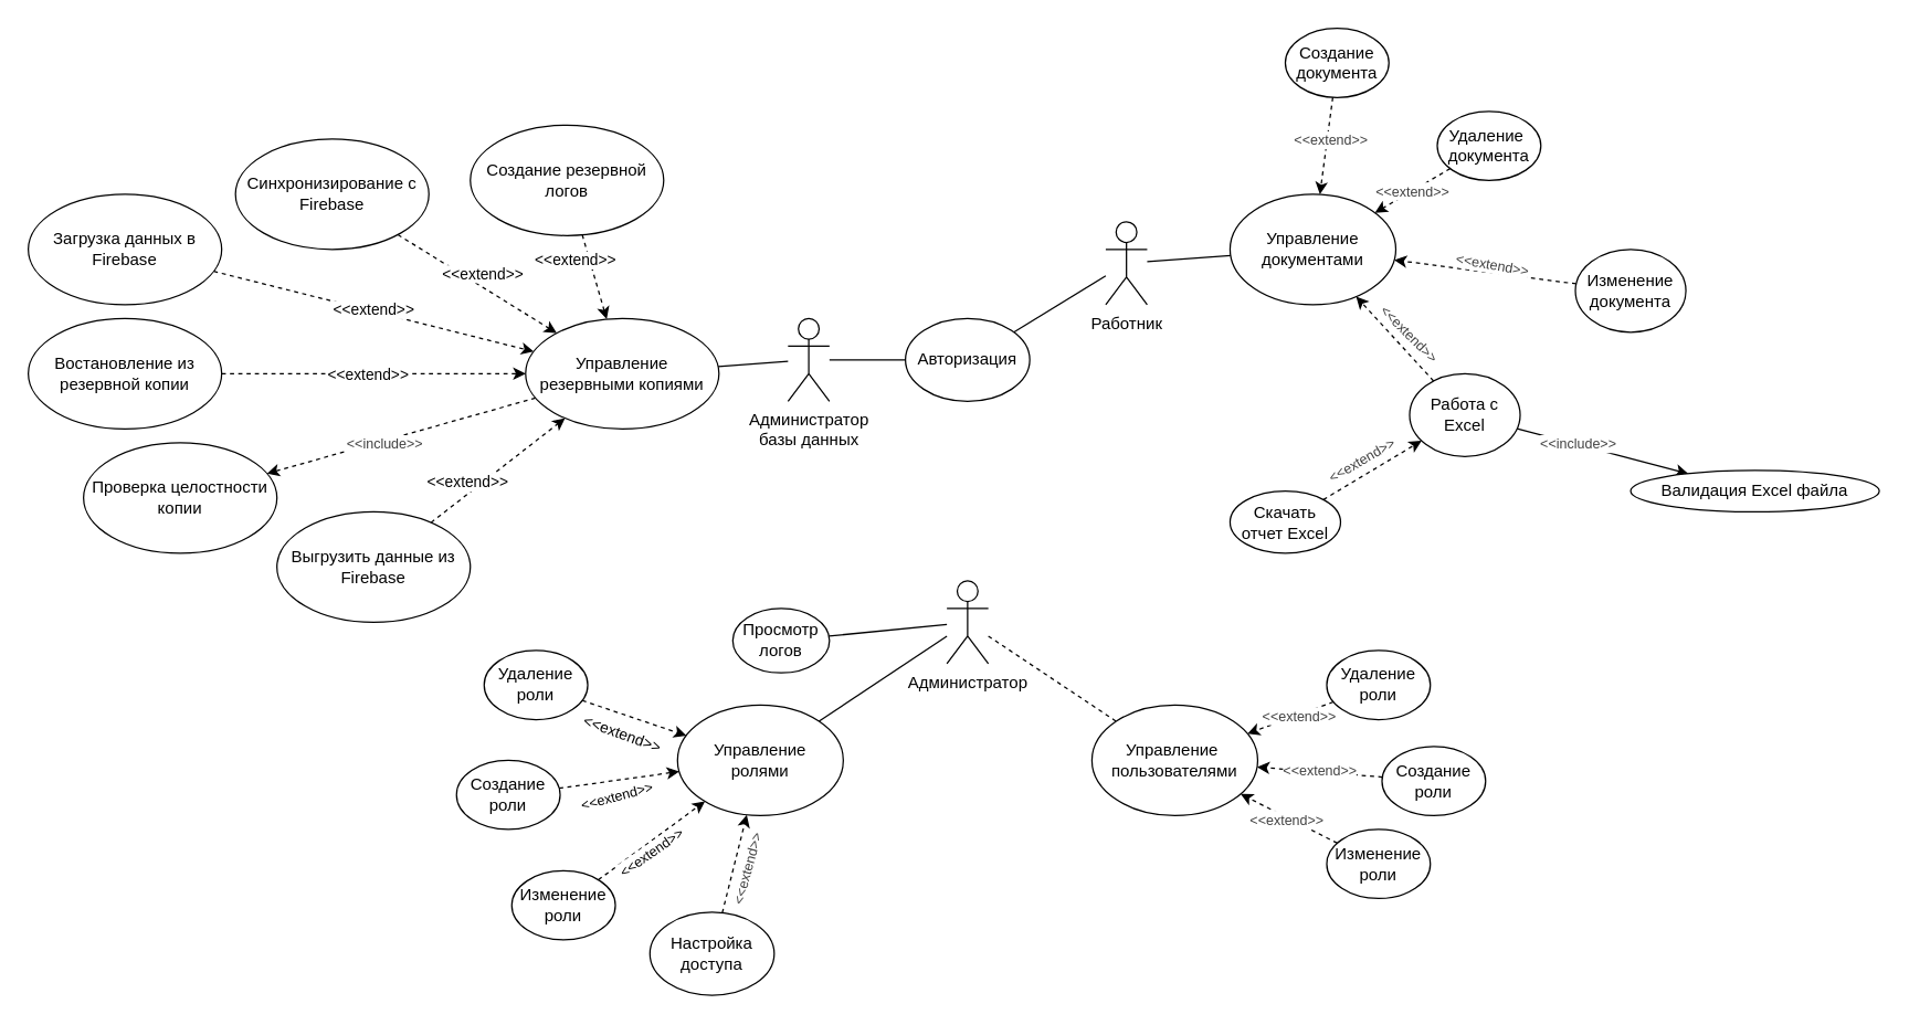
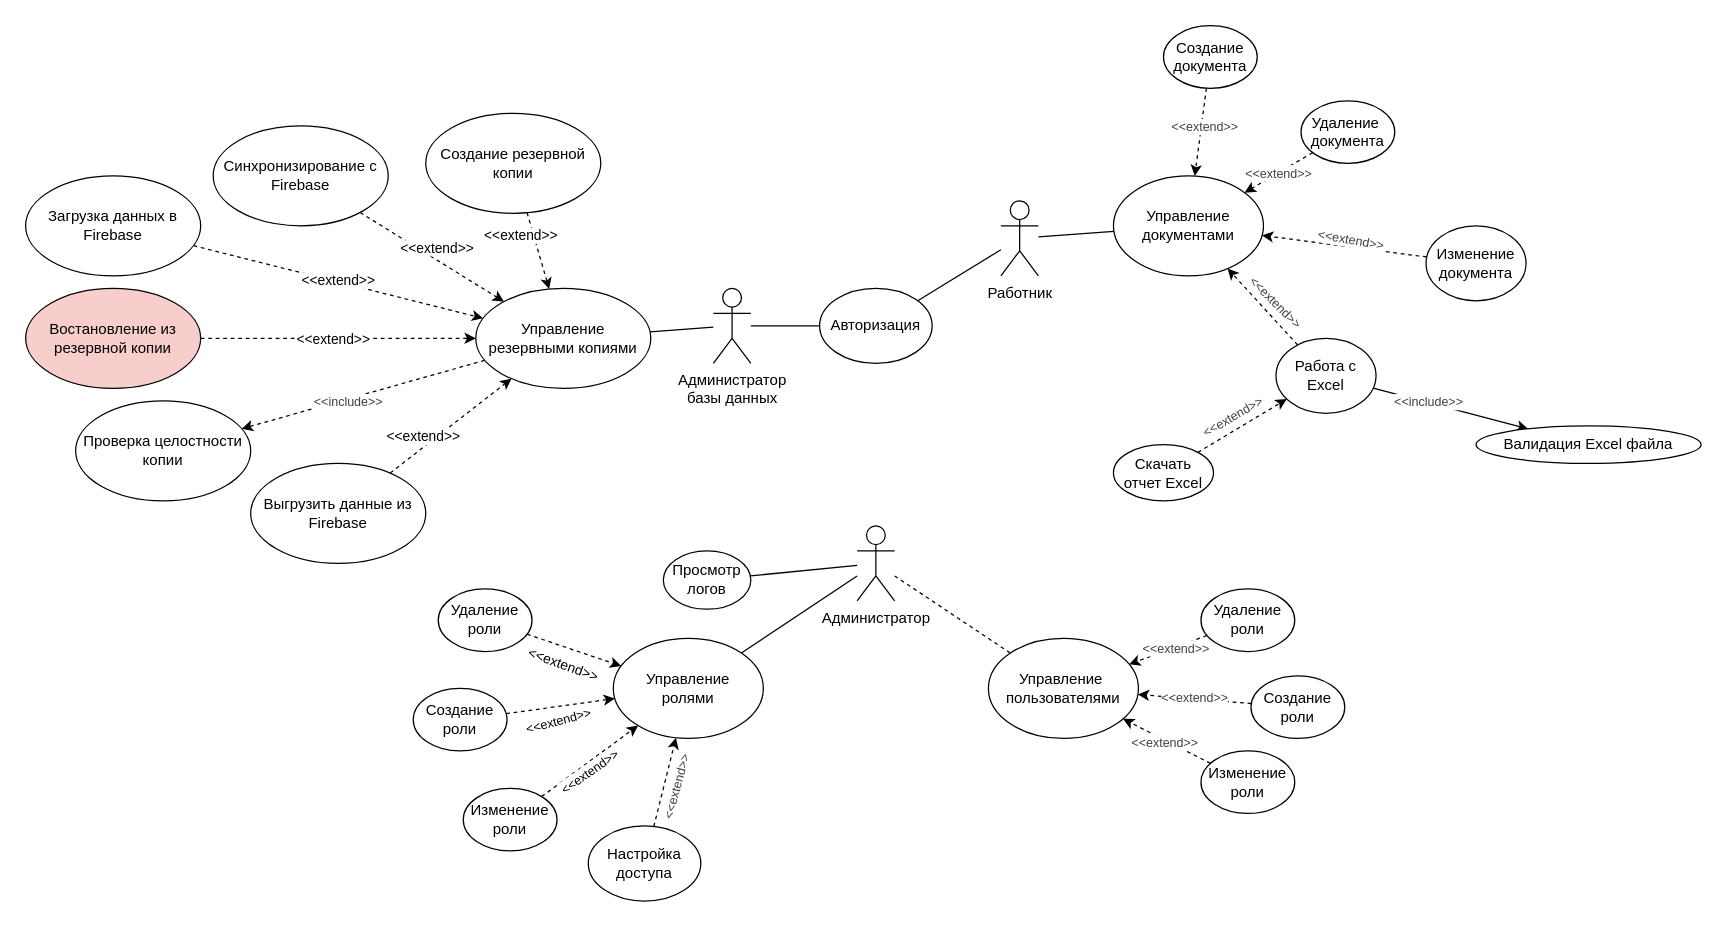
- <mxCell id="12" value="Создание резервной логов" style="ellipse;whiteSpace=wrap;html=1;" parent="1" vertex="1"><mxGeometry x="340" y="90" width="140" height="80" as="geometry" /></mxCell>
+ <mxCell id="12" value="Создание резервной копии" style="ellipse;whiteSpace=wrap;html=1;" parent="1" vertex="1"><mxGeometry x="340" y="90" width="140" height="80" as="geometry" /></mxCell>
- <mxCell id="15" value="Востановление из резервной копии" style="ellipse;whiteSpace=wrap;html=1;" parent="1" vertex="1"><mxGeometry x="20" y="230" width="140" height="80" as="geometry" /></mxCell>
+ <mxCell id="15" value="Востановление из резервной копии" style="ellipse;whiteSpace=wrap;html=1;fillColor=#f8cecc;" parent="1" vertex="1"><mxGeometry x="20" y="230" width="140" height="80" as="geometry" /></mxCell>
